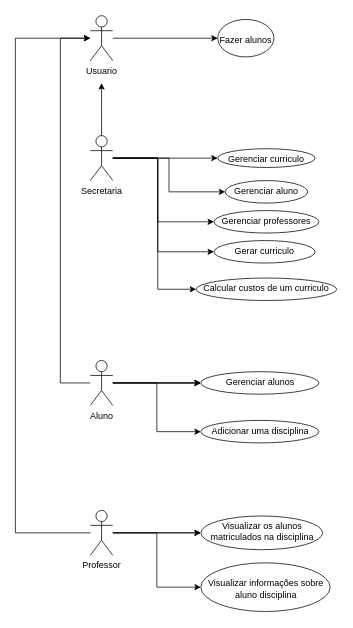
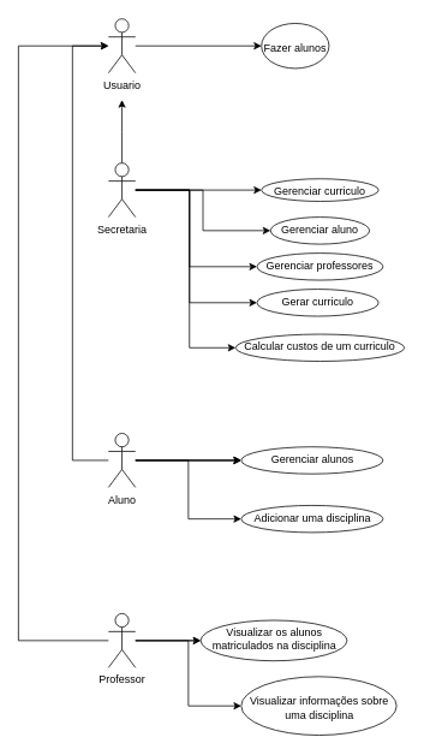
- <mxCell id="30" value="Visualizar os alunos matriculados na disciplina" style="ellipse;whiteSpace=wrap;html=1;verticalAlign=top;" vertex="1" parent="1"><mxGeometry x="267.5" y="687.5" width="162.5" height="45" as="geometry" /></mxCell>
+ <mxCell id="30" value="Visualizar os alunos matriculados na disciplina" style="ellipse;whiteSpace=wrap;html=1;verticalAlign=top;" vertex="1" parent="1"><mxGeometry x="222.5" y="687.5" width="162.5" height="45" as="geometry" /></mxCell>
- <mxCell id="31" value="&lt;br&gt;&lt;div&gt;Visualizar informações sobre aluno disciplina&lt;/div&gt;" style="ellipse;whiteSpace=wrap;html=1;verticalAlign=top;" vertex="1" parent="1"><mxGeometry x="267.5" y="750" width="172.5" height="65" as="geometry" /></mxCell>
+ <mxCell id="31" value="&lt;br&gt;&lt;div&gt;Visualizar informações sobre uma disciplina&lt;/div&gt;" style="ellipse;whiteSpace=wrap;html=1;verticalAlign=top;" vertex="1" parent="1"><mxGeometry x="267.5" y="750" width="172.5" height="65" as="geometry" /></mxCell>
